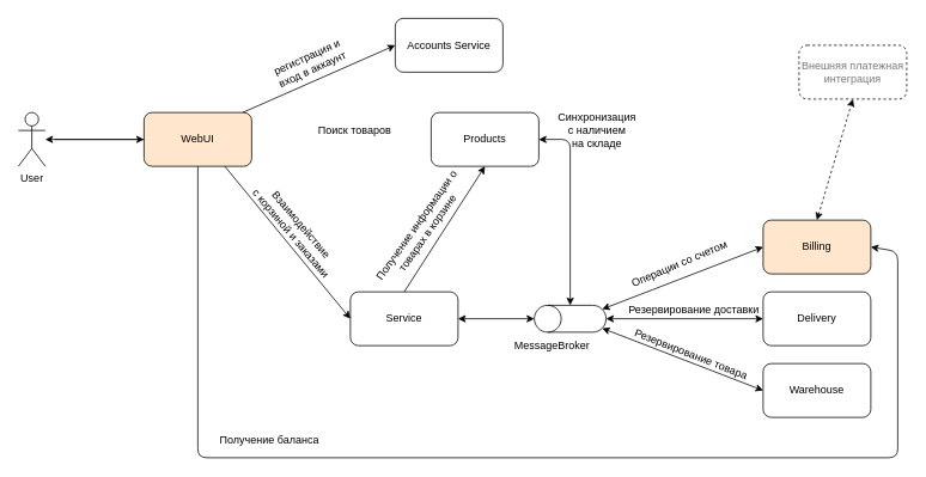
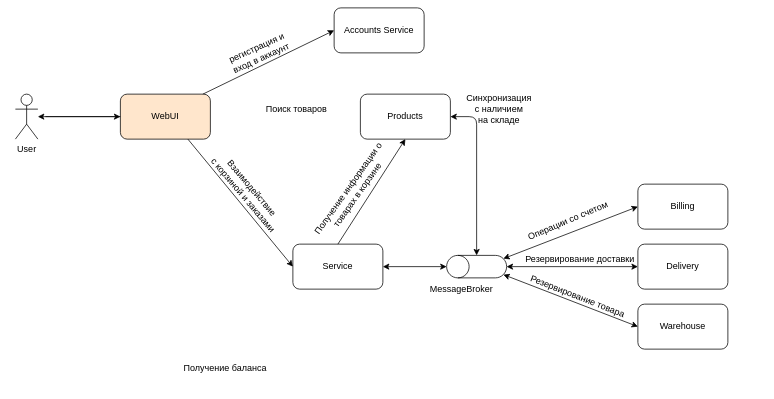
- <mxCell id="2" value="Accounts Service" style="rounded=1;whiteSpace=wrap;html=1;" parent="1" vertex="1"><mxGeometry x="440" y="20" width="120" height="60" as="geometry" /></mxCell>
+ <mxCell id="2" value="Accounts Service" style="rounded=1;whiteSpace=wrap;html=1;" parent="1" vertex="1"><mxGeometry x="445" y="10" width="120" height="60" as="geometry" /></mxCell>
- <mxCell id="24" value="&lt;font color=&quot;#787878&quot;&gt;Внешняя платежная интеграция&lt;/font&gt;" style="rounded=1;whiteSpace=wrap;html=1;dashed=1;" vertex="1" parent="1"><mxGeometry x="890" y="50" width="120" height="60" as="geometry" /></mxCell>
- <mxCell id="25" value="" style="endArrow=classic;html=1;entryX=0.5;entryY=1;entryDx=0;entryDy=0;exitX=0.5;exitY=0;exitDx=0;exitDy=0;startArrow=classic;startFill=1;dashed=1;" edge="1" parent="1" source="18" target="24"><mxGeometry width="50" height="50" relative="1" as="geometry"><mxPoint x="860" y="174.35" as="sourcePoint" /><mxPoint x="939.35" y="105" as="targetPoint" /></mxGeometry></mxCell>
- <mxCell id="18" value="Billing" style="rounded=1;whiteSpace=wrap;html=1;fillColor=#ffe6cc;" vertex="1" parent="1"><mxGeometry x="850" y="245" width="120" height="60" as="geometry" /></mxCell>
+ <mxCell id="18" value="Billing" style="rounded=1;whiteSpace=wrap;html=1;" vertex="1" parent="1"><mxGeometry x="850" y="245" width="120" height="60" as="geometry" /></mxCell>
- <mxCell id="32" value="" style="endArrow=classic;html=1;entryX=1;entryY=0.5;entryDx=0;entryDy=0;exitX=0.5;exitY=1;exitDx=0;exitDy=0;" edge="1" parent="1" source="8" target="18"><mxGeometry width="50" height="50" relative="1" as="geometry"><mxPoint x="240" y="300" as="sourcePoint" /><mxPoint x="390" y="430" as="targetPoint" /><Array as="points"><mxPoint x="220" y="510" /><mxPoint x="1000" y="510" /><mxPoint x="1000" y="280" /></Array></mxGeometry></mxCell>
